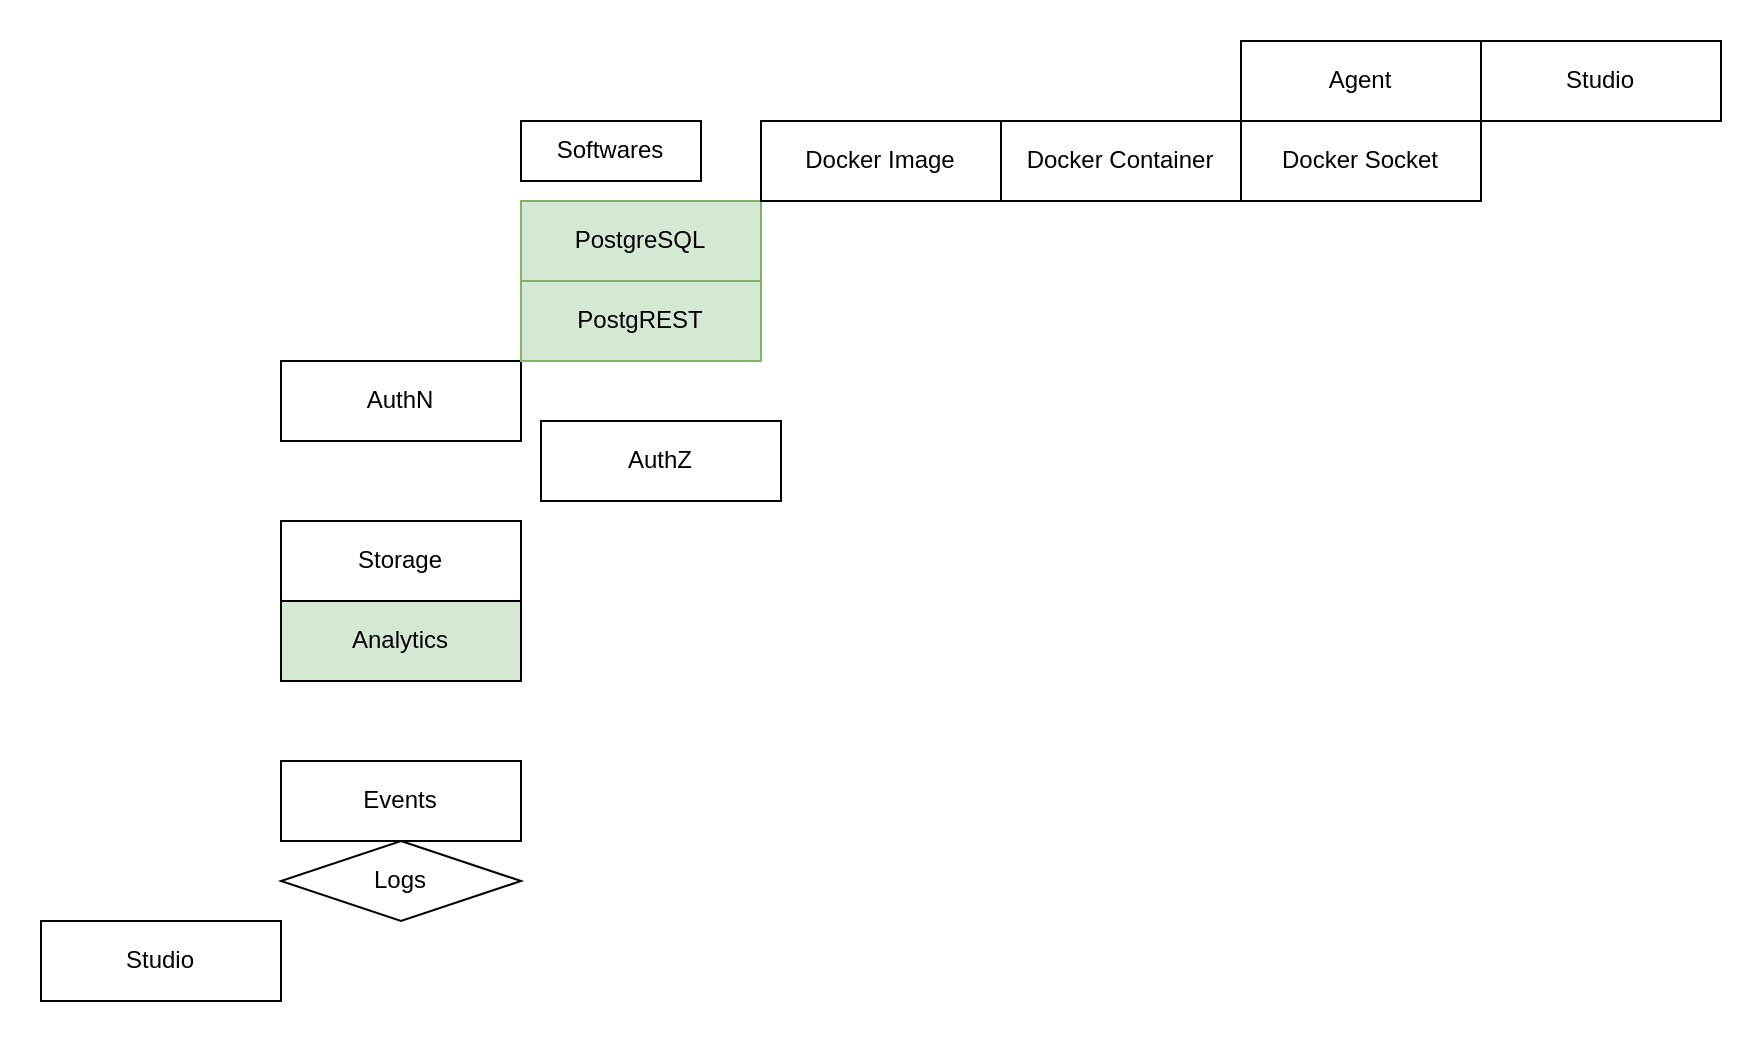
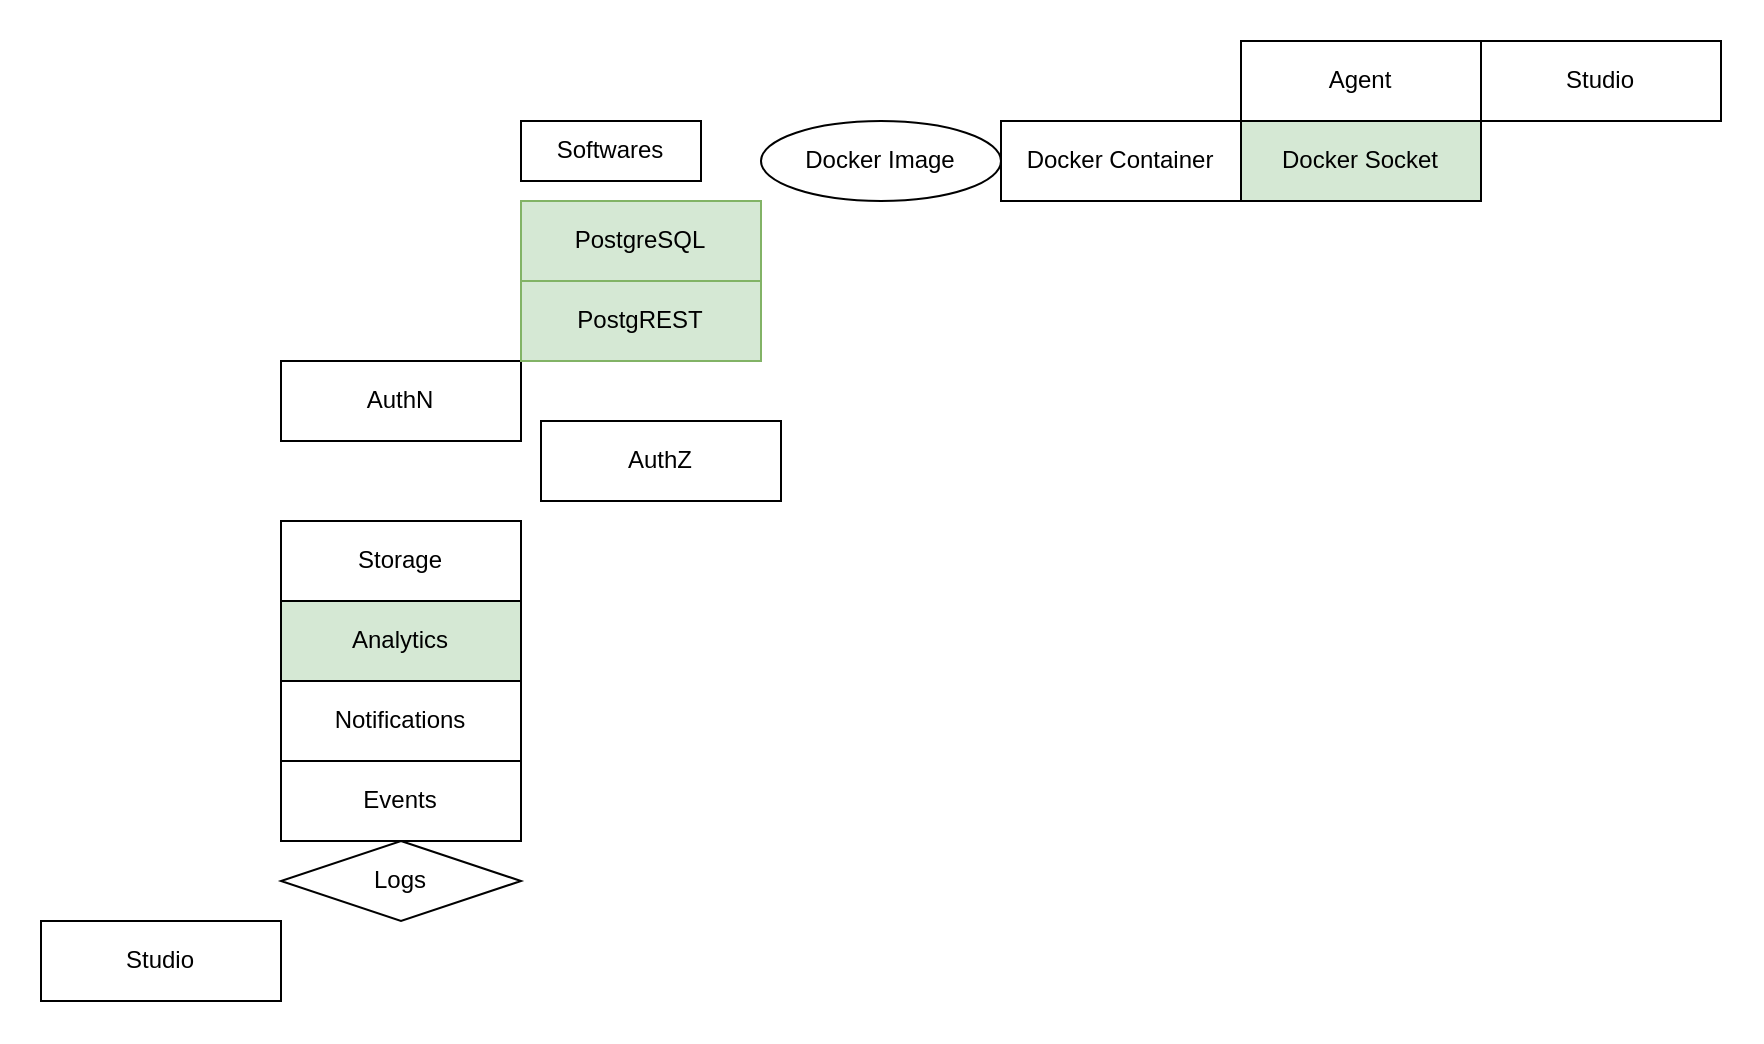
- <mxCell id="8" value="Docker Image" style="rounded=0;whiteSpace=wrap;html=1;" vertex="1" parent="1"><mxGeometry x="380" y="60" width="120" height="40" as="geometry" /></mxCell>
+ <mxCell id="8" value="Docker Image" style="ellipse;whiteSpace=wrap;html=1;" vertex="1" parent="1"><mxGeometry x="380" y="60" width="120" height="40" as="geometry" /></mxCell>
- <mxCell id="7" value="Docker Socket" style="rounded=0;whiteSpace=wrap;html=1;" vertex="1" parent="1"><mxGeometry x="620" y="60" width="120" height="40" as="geometry" /></mxCell>
+ <mxCell id="7" value="Docker Socket" style="rounded=0;whiteSpace=wrap;html=1;fillColor=#d5e8d4;" vertex="1" parent="1"><mxGeometry x="620" y="60" width="120" height="40" as="geometry" /></mxCell>
+ <mxCell id="12" value="Notifications" style="rounded=0;whiteSpace=wrap;html=1;" vertex="1" parent="1"><mxGeometry x="140" y="340" width="120" height="40" as="geometry" /></mxCell>
